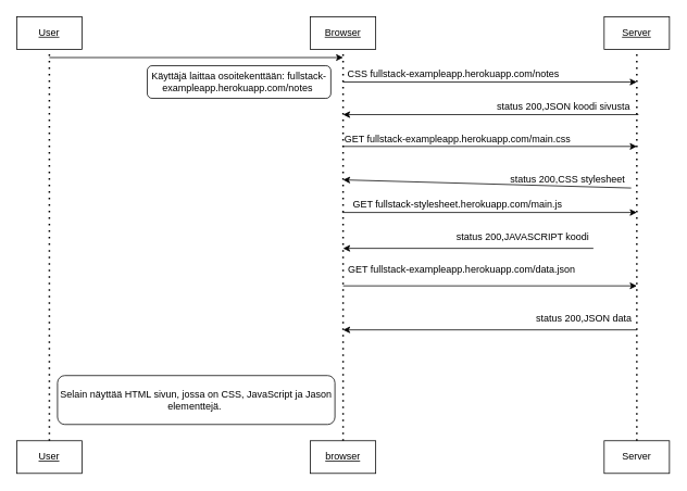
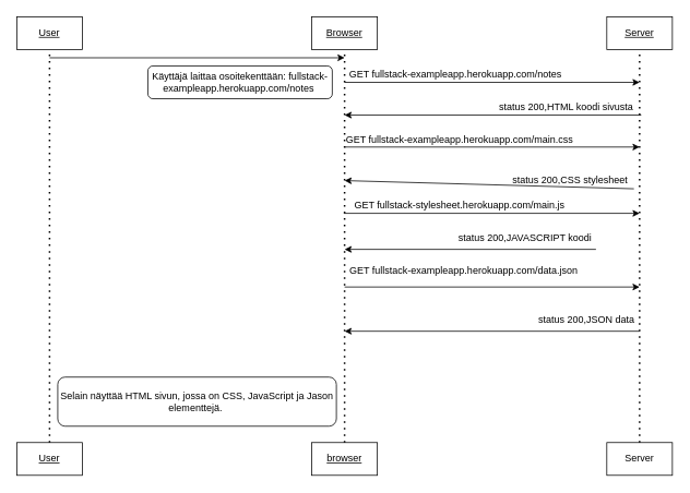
- <mxCell id="21" value="CSS fullstack-exampleapp.herokuapp.com/notes" style="text;html=1;align=center;verticalAlign=middle;resizable=0;points=[];autosize=1;" parent="1" vertex="1"><mxGeometry x="420" y="80" width="270" height="20" as="geometry" /></mxCell>
+ <mxCell id="21" value="GET fullstack-exampleapp.herokuapp.com/notes" style="text;html=1;align=center;verticalAlign=middle;resizable=0;points=[];autosize=1;" parent="1" vertex="1"><mxGeometry x="420" y="80" width="270" height="20" as="geometry" /></mxCell>
- <mxCell id="22" value="status 200,JSON koodi sivusta" style="text;html=1;align=center;verticalAlign=middle;resizable=0;points=[];autosize=1;" parent="1" vertex="1"><mxGeometry x="600" y="120" width="180" height="20" as="geometry" /></mxCell>
+ <mxCell id="22" value="status 200,HTML koodi sivusta" style="text;html=1;align=center;verticalAlign=middle;resizable=0;points=[];autosize=1;" parent="1" vertex="1"><mxGeometry x="600" y="120" width="180" height="20" as="geometry" /></mxCell>
